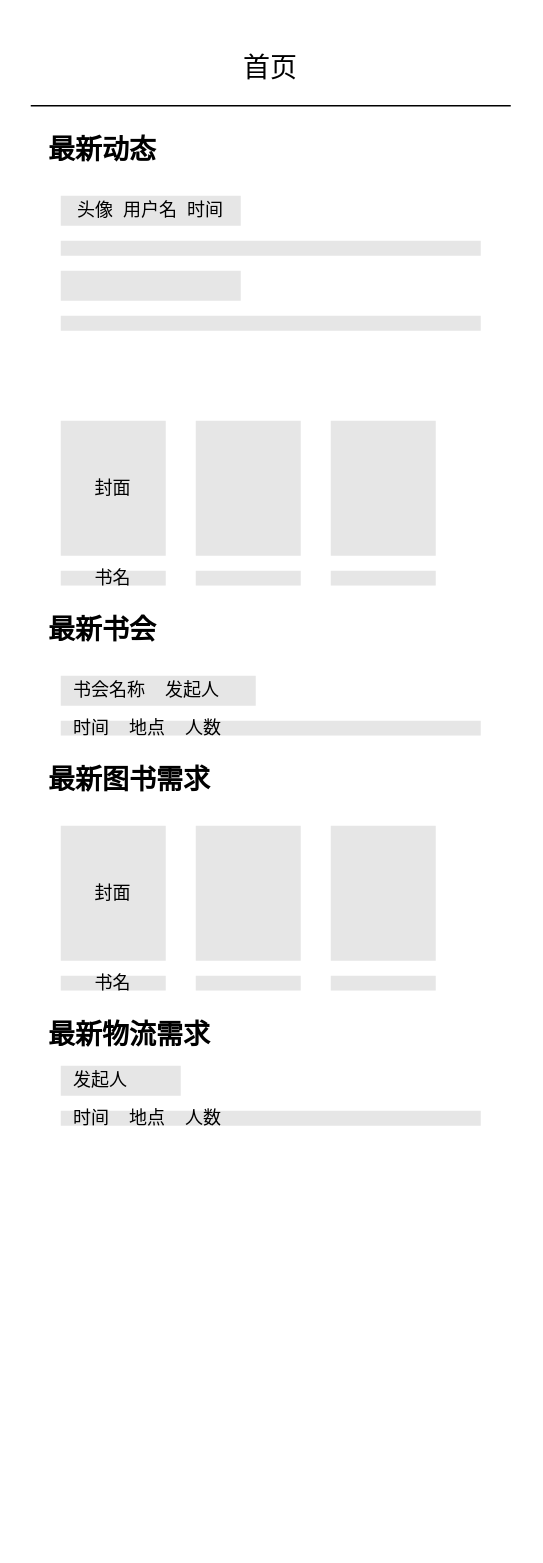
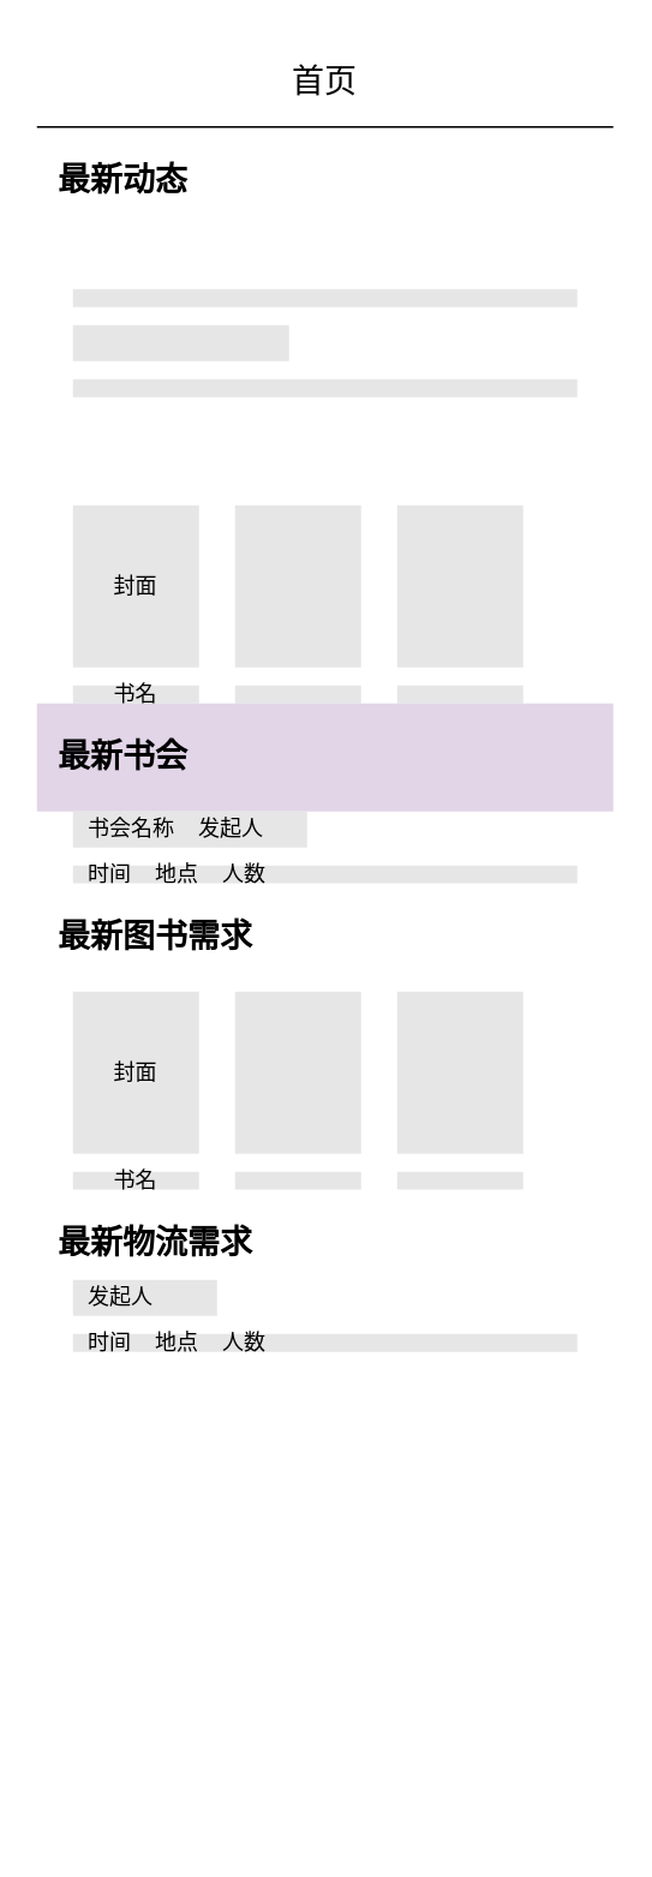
- <mxCell id="5" value="头像&amp;nbsp; 用户名&amp;nbsp; 时间" style="rounded=0;whiteSpace=wrap;html=1;fillColor=#E6E6E6;strokeColor=none;" parent="1" vertex="1"><mxGeometry x="40" y="130" width="120" height="20" as="geometry" /></mxCell>
- <mxCell id="15" value="&lt;font style=&quot;font-size: 18px&quot;&gt;&lt;b&gt;&amp;nbsp; 最新书会&lt;/b&gt;&lt;/font&gt;" style="rounded=0;whiteSpace=wrap;html=1;fillColor=#ffffff;align=left;strokeColor=none;" parent="1" vertex="1"><mxGeometry x="20" y="390" width="320" height="60" as="geometry" /></mxCell>
+ <mxCell id="15" value="&lt;font style=&quot;font-size: 18px&quot;&gt;&lt;b&gt;&amp;nbsp; 最新书会&lt;/b&gt;&lt;/font&gt;" style="rounded=0;whiteSpace=wrap;html=1;fillColor=#e1d5e7;align=left;strokeColor=none;" parent="1" vertex="1"><mxGeometry x="20" y="390" width="320" height="60" as="geometry" /></mxCell>
